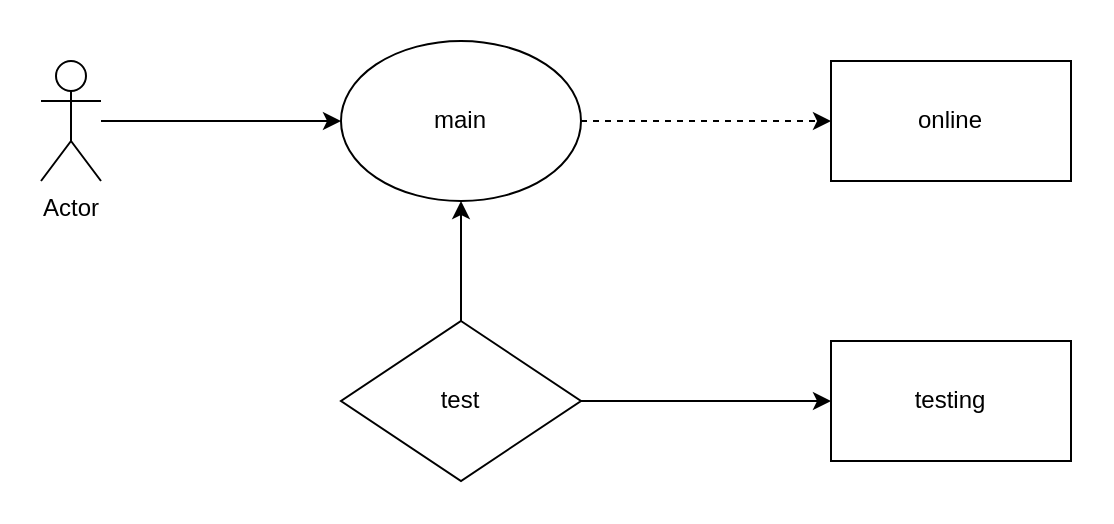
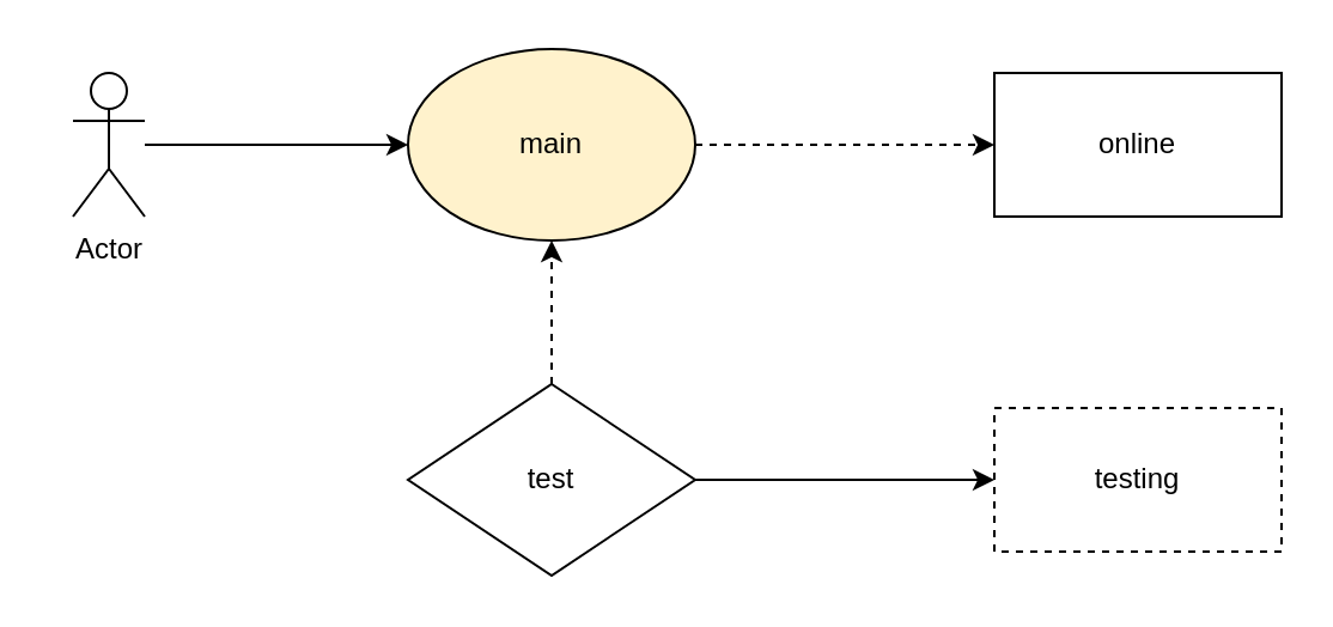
- <mxCell id="10" value="Actor" style="shape=umlActor;verticalLabelPosition=bottom;verticalAlign=top;html=1;outlineConnect=0;" vertex="1" parent="1"><mxGeometry x="20" y="30" width="30" height="60" as="geometry" /></mxCell>
+ <mxCell id="10" value="Actor" style="shape=umlActor;verticalLabelPosition=bottom;verticalAlign=top;html=1;outlineConnect=0;" vertex="1" parent="1"><mxGeometry x="30" y="30" width="30" height="60" as="geometry" /></mxCell>
- <mxCell id="3" value="main" style="ellipse;whiteSpace=wrap;html=1;" vertex="1" parent="1"><mxGeometry x="170" y="20" width="120" height="80" as="geometry" /></mxCell>
+ <mxCell id="3" value="main" style="ellipse;whiteSpace=wrap;html=1;fillColor=#fff2cc;" vertex="1" parent="1"><mxGeometry x="170" y="20" width="120" height="80" as="geometry" /></mxCell>
- <mxCell id="5" style="edgeStyle=orthogonalEdgeStyle;rounded=0;orthogonalLoop=1;jettySize=auto;html=1;" edge="1" parent="1" source="6" target="3"><mxGeometry relative="1" as="geometry" /></mxCell>
+ <mxCell id="5" style="edgeStyle=orthogonalEdgeStyle;rounded=0;orthogonalLoop=1;jettySize=auto;html=1;dashed=1;" edge="1" parent="1" source="6" target="3"><mxGeometry relative="1" as="geometry" /></mxCell>
- <mxCell id="8" value="testing" style="rounded=0;whiteSpace=wrap;html=1;" vertex="1" parent="1"><mxGeometry x="415" y="170" width="120" height="60" as="geometry" /></mxCell>
+ <mxCell id="8" value="testing" style="rounded=0;whiteSpace=wrap;html=1;dashed=1;" vertex="1" parent="1"><mxGeometry x="415" y="170" width="120" height="60" as="geometry" /></mxCell>
